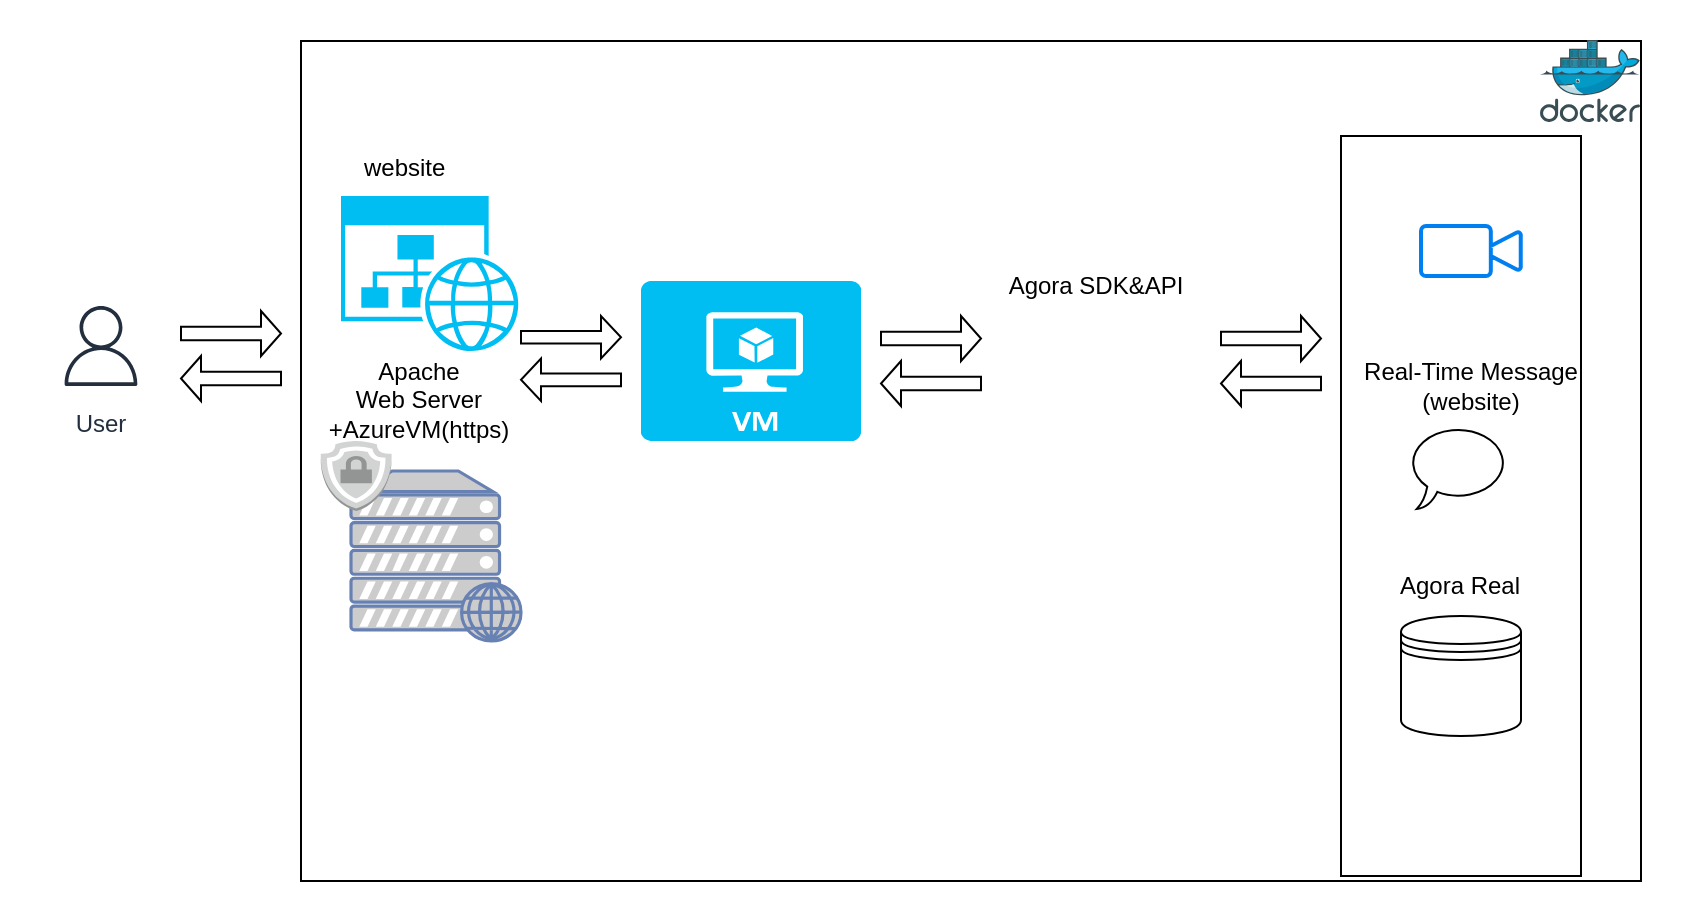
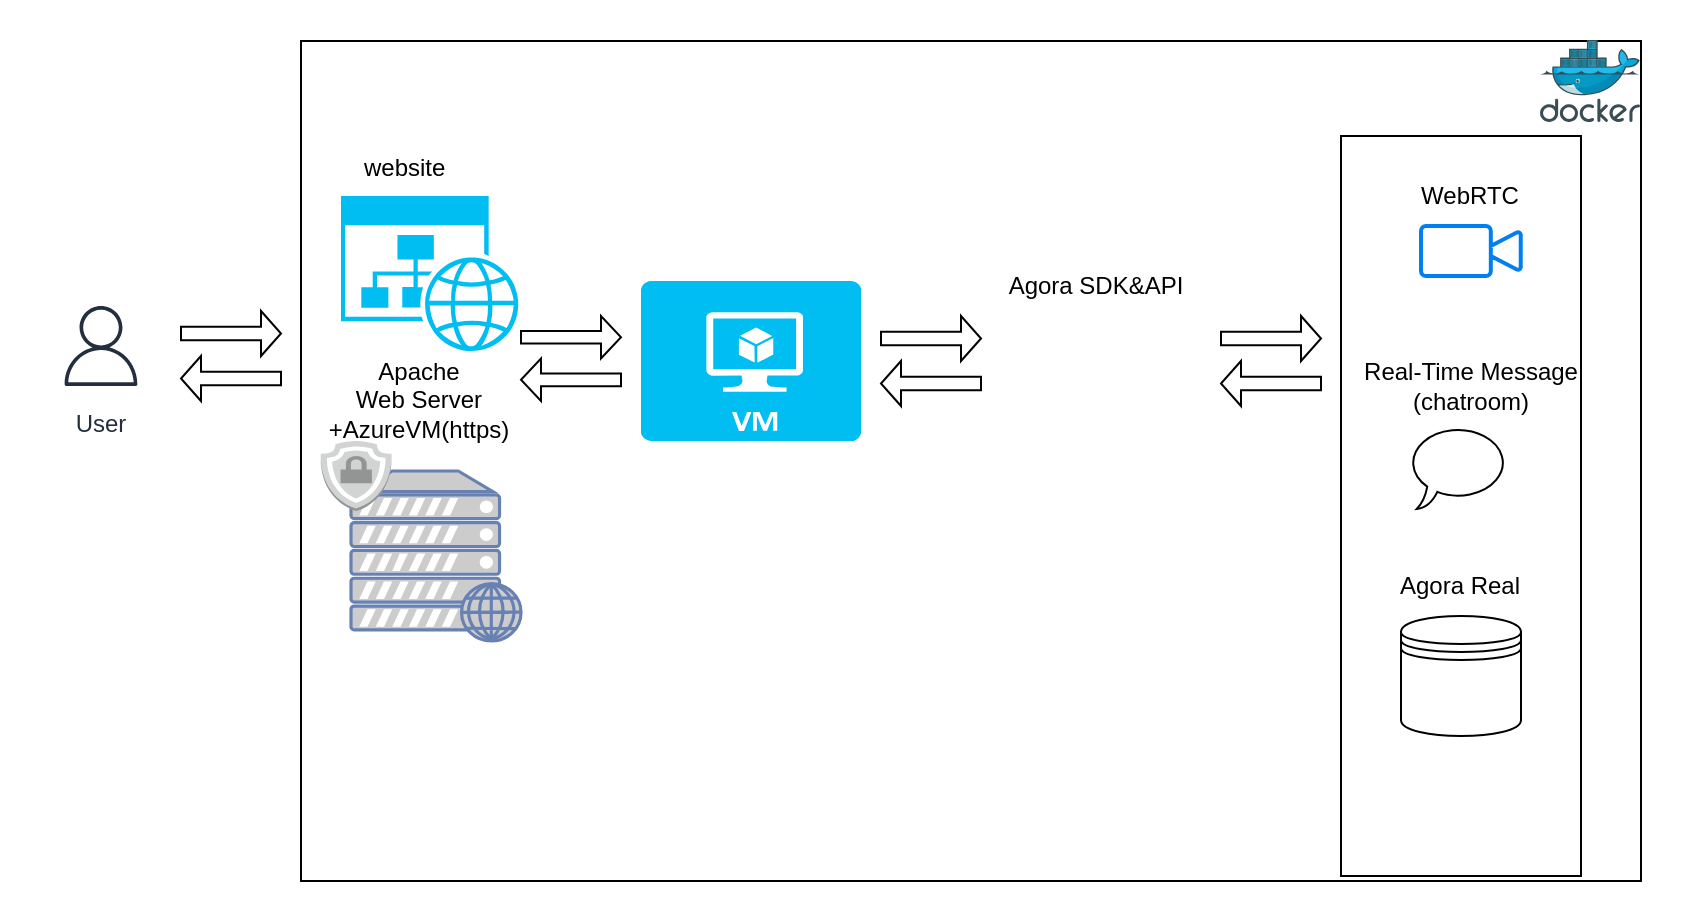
+ <mxCell id="37" value="WebRTC" style="text;html=1;strokeColor=none;fillColor=none;align=center;verticalAlign=middle;whiteSpace=wrap;rounded=0;container=0;" vertex="1" parent="36"><mxGeometry width="87.5" height="30" as="geometry" /></mxCell>
- <mxCell id="34" value="Real-Time Message&lt;br&gt;(website)" style="text;html=1;align=center;verticalAlign=middle;resizable=0;points=[];autosize=1;strokeColor=none;fillColor=none;container=0;" vertex="1" parent="32"><mxGeometry width="130" height="40" as="geometry" /></mxCell>
+ <mxCell id="34" value="Real-Time Message&lt;br&gt;(chatroom)" style="text;html=1;align=center;verticalAlign=middle;resizable=0;points=[];autosize=1;strokeColor=none;fillColor=none;container=0;" vertex="1" parent="32"><mxGeometry width="130" height="40" as="geometry" /></mxCell>
